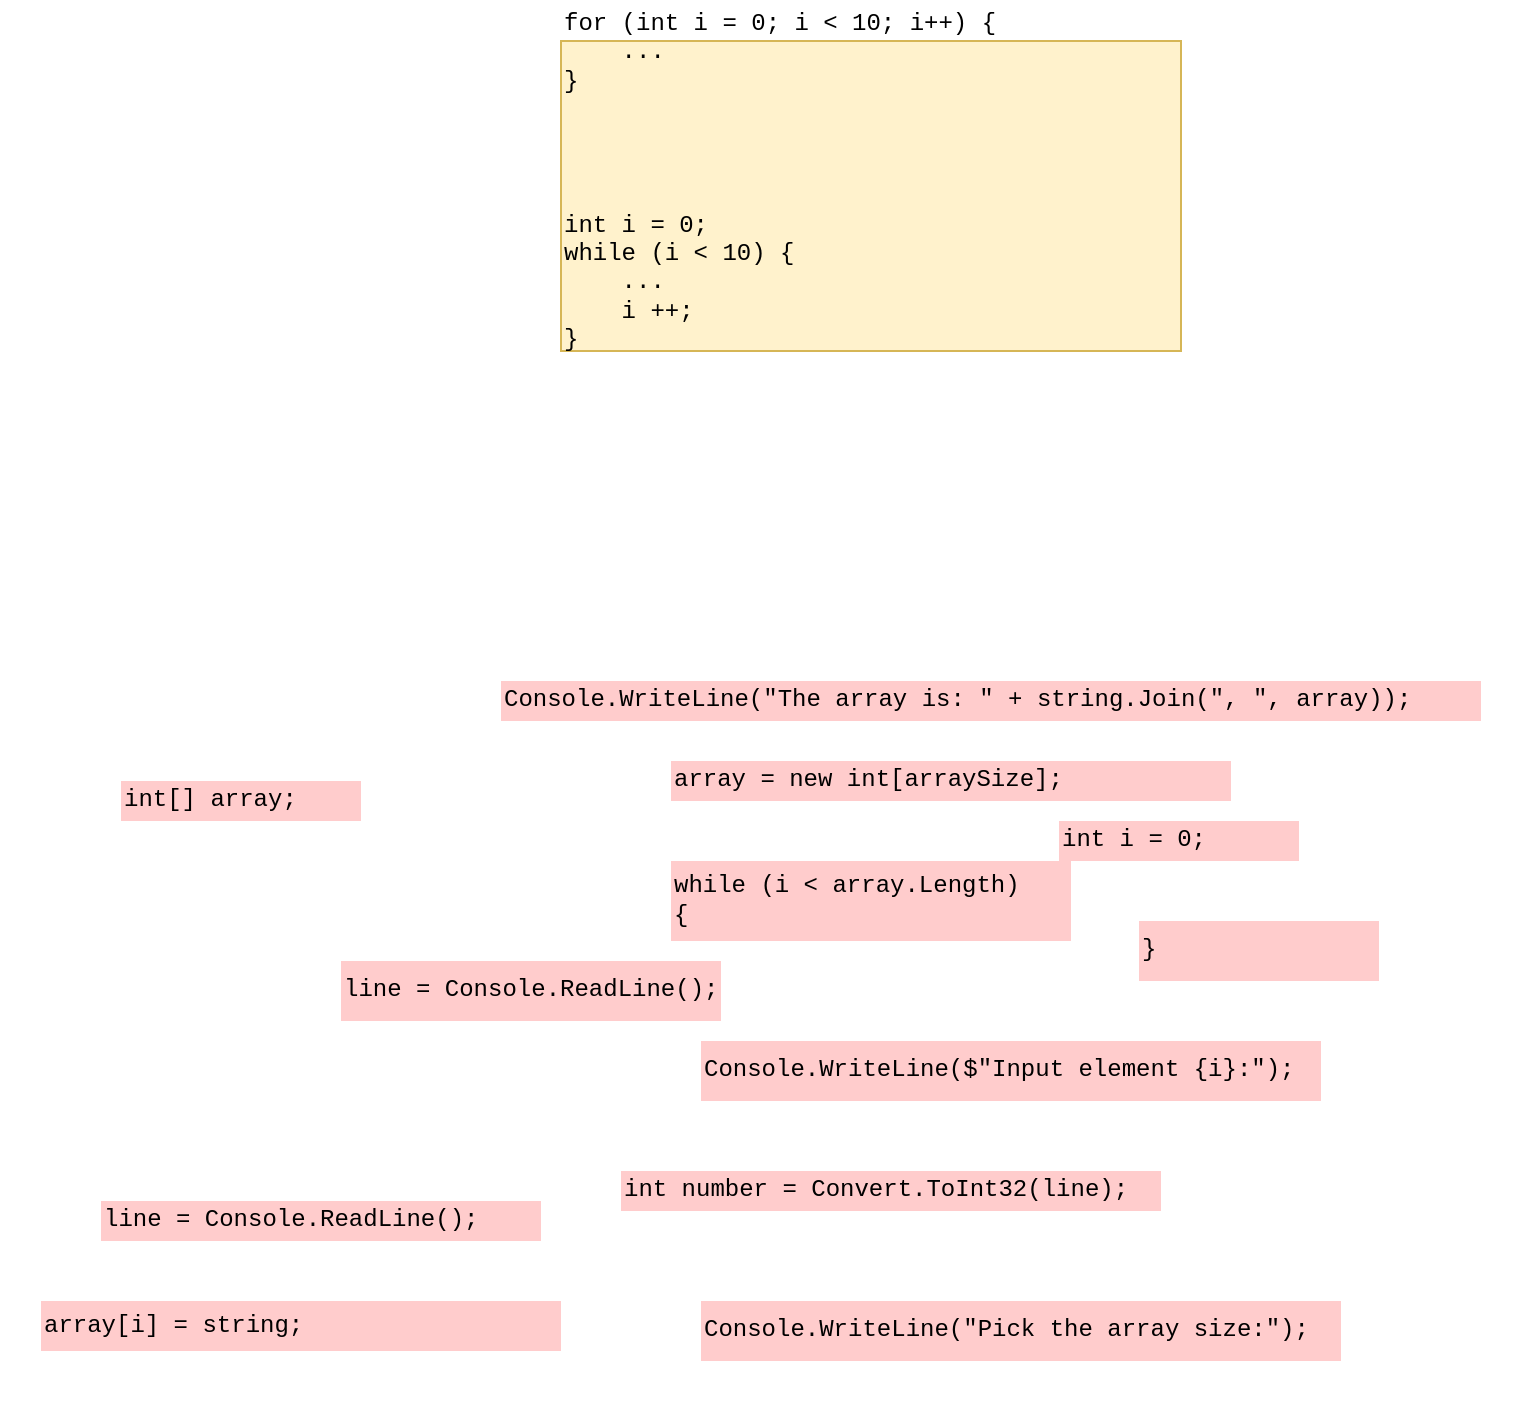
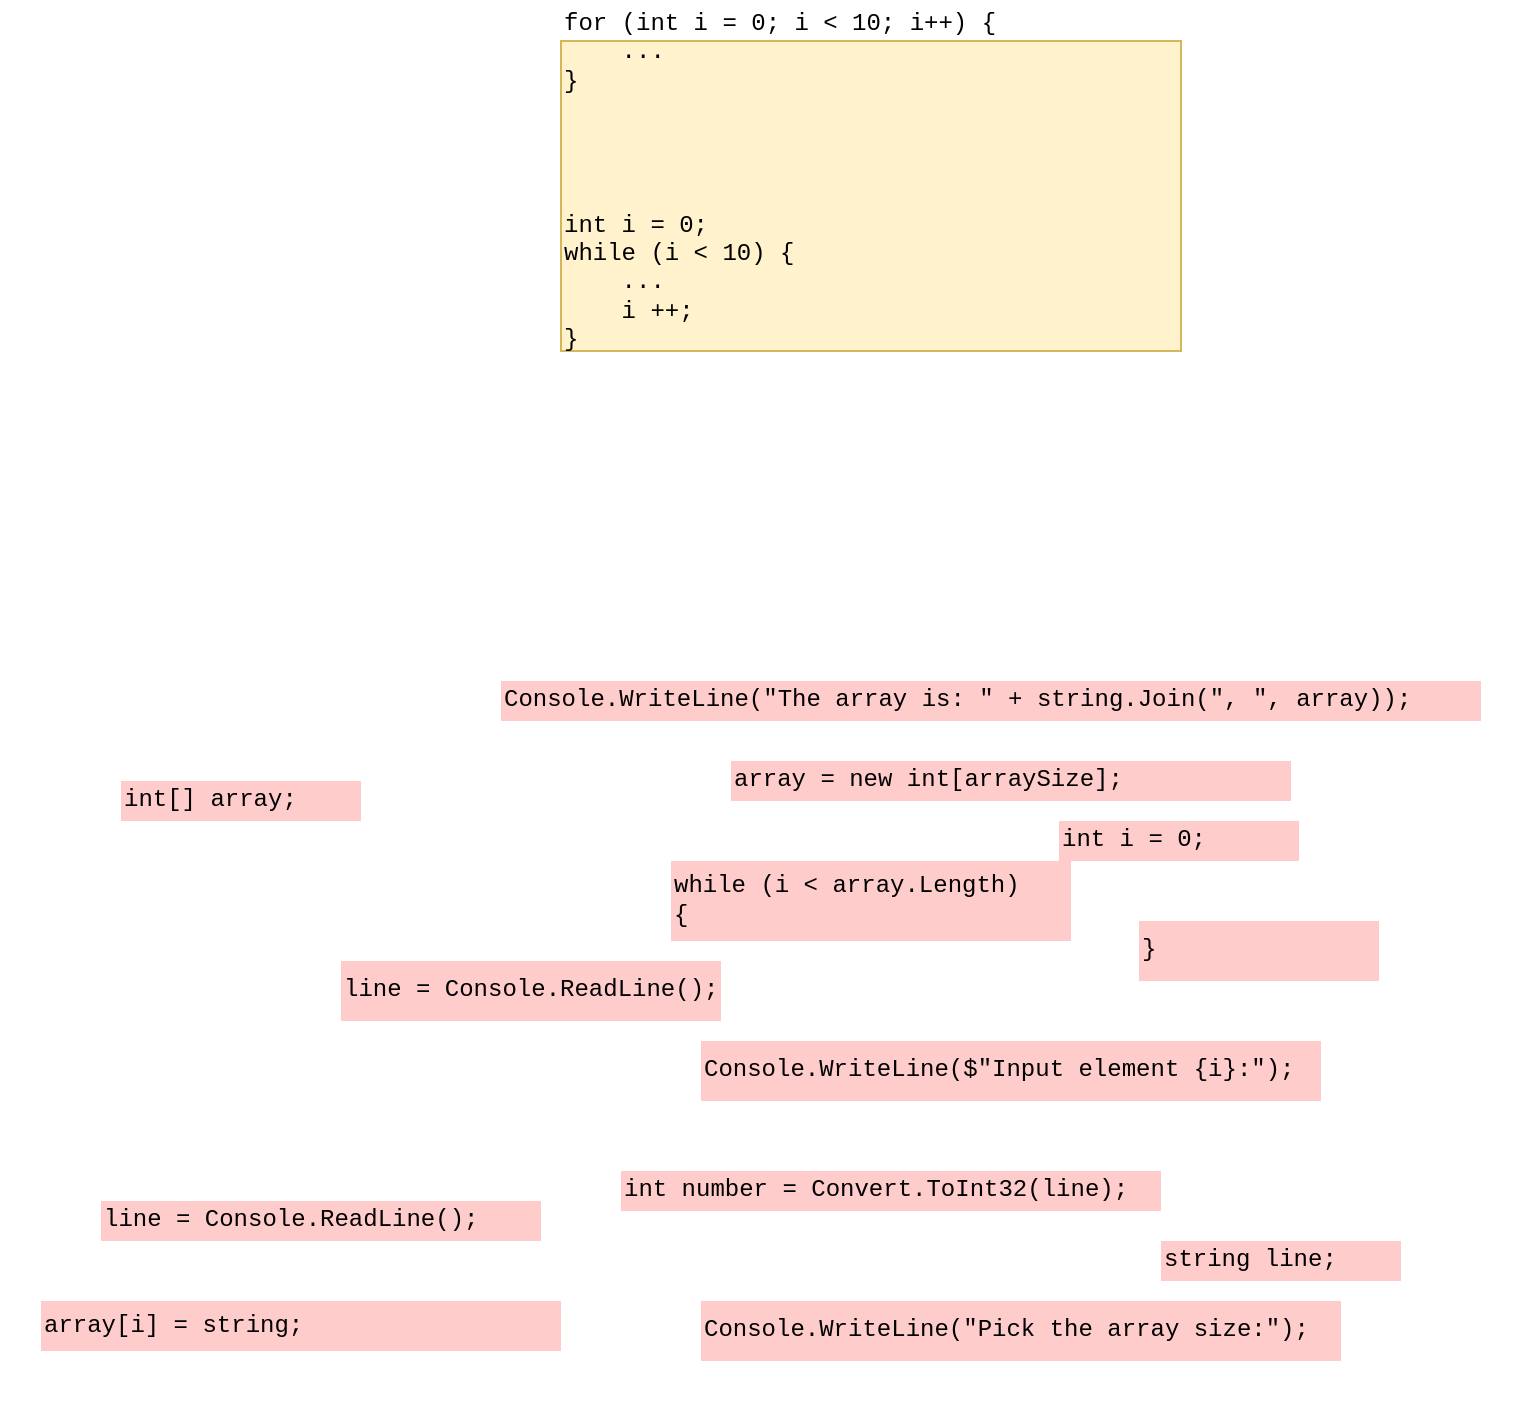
- <mxCell id="6" value="array = new int[arraySize];" style="whiteSpace=wrap;html=1;fontFamily=Courier New;align=left;labelBorderColor=none;rounded=0;shadow=0;sketch=0;glass=0;fillColor=#FFCCCC;strokeColor=none;" parent="1" vertex="1"><mxGeometry x="335" y="380" width="280" height="20" as="geometry" /></mxCell>
+ <mxCell id="6" value="array = new int[arraySize];" style="whiteSpace=wrap;html=1;fontFamily=Courier New;align=left;labelBorderColor=none;rounded=0;shadow=0;sketch=0;glass=0;fillColor=#FFCCCC;strokeColor=none;" parent="1" vertex="1"><mxGeometry x="365" y="380" width="280" height="20" as="geometry" /></mxCell>
+ <mxCell id="2" value="string line;" style="whiteSpace=wrap;html=1;fontFamily=Courier New;align=left;labelBorderColor=none;rounded=0;shadow=0;sketch=0;glass=0;fillColor=#FFCCCC;strokeColor=none;" parent="1" vertex="1"><mxGeometry x="580" y="620" width="120" height="20" as="geometry" /></mxCell>
